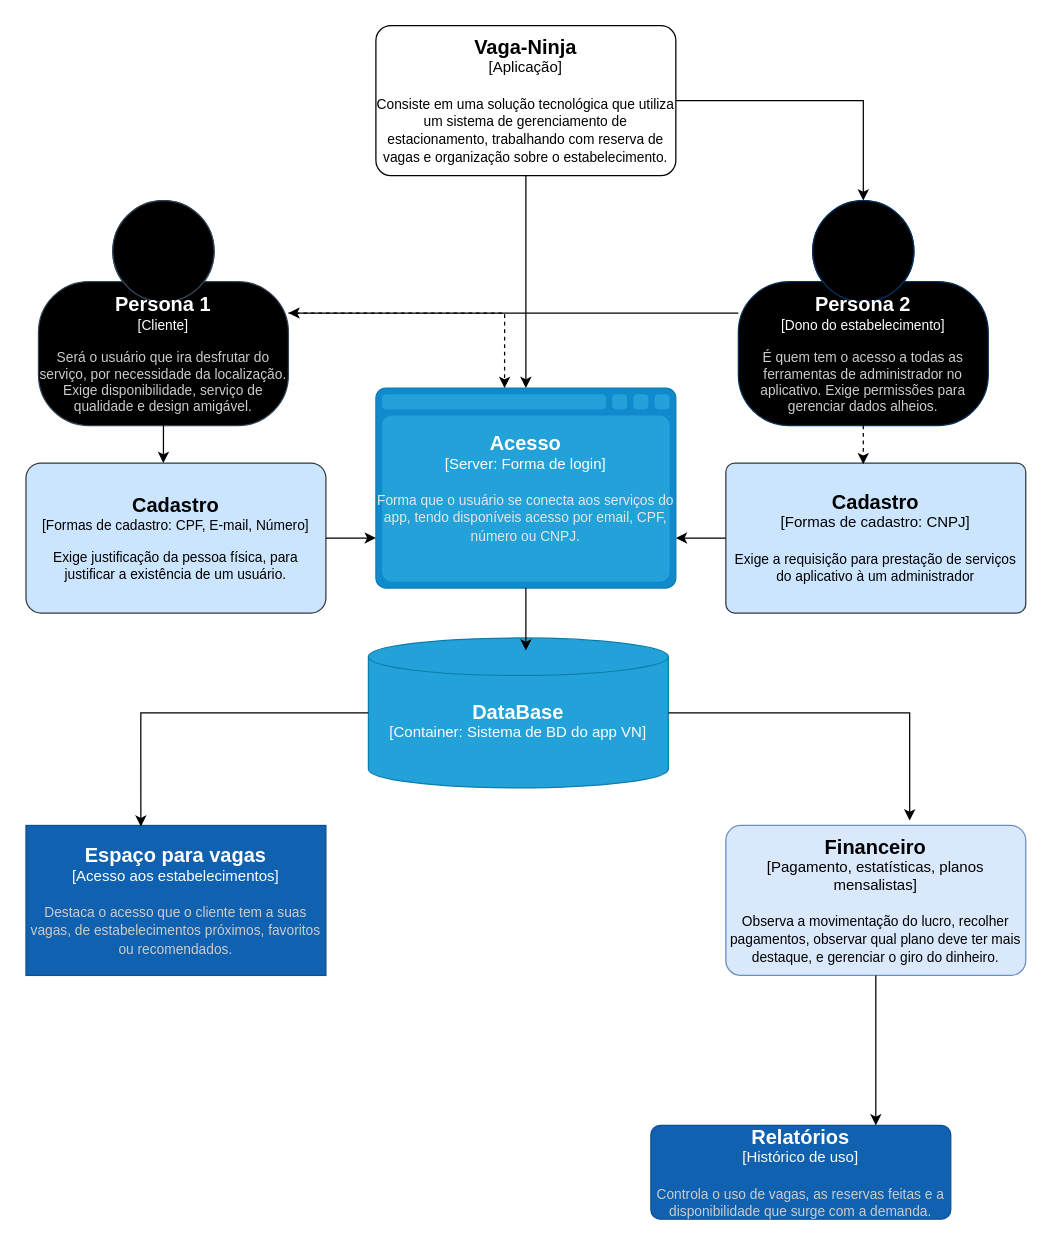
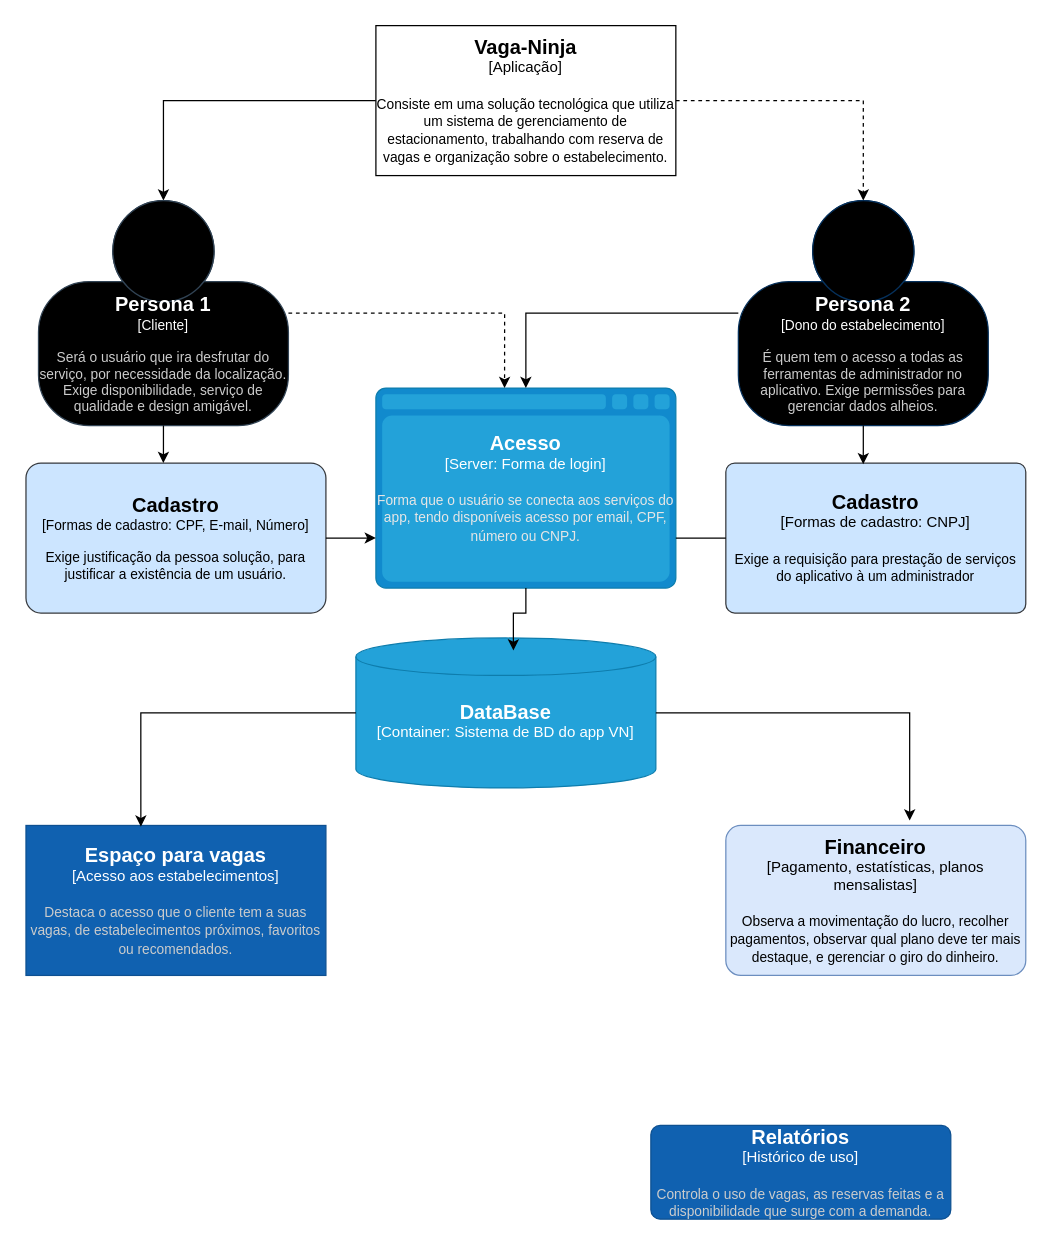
- <mxCell id="5" value="&lt;font style=&quot;font-size: 16px&quot;&gt;&lt;b&gt;Vaga-Ninja&lt;/b&gt;&lt;/font&gt;&lt;div&gt;[Aplicação]&lt;/div&gt;&lt;br&gt;&lt;div&gt;&lt;font style=&quot;font-size: 11px&quot;&gt;&lt;font&gt;Consiste em uma solução tecnológica que utiliza um sistema de gerenciamento de estacionamento, trabalhando com reserva de vagas e organização sobre o estabelecimento.&lt;/font&gt;&lt;/font&gt;&lt;/div&gt;" style="rounded=1;whiteSpace=wrap;html=1;labelBackgroundColor=none;align=center;arcSize=10;metaEdit=1;resizable=0;points=[[0.25,0,0],[0.5,0,0],[0.75,0,0],[1,0.25,0],[1,0.5,0],[1,0.75,0],[0.75,1,0],[0.5,1,0],[0.25,1,0],[0,0.75,0],[0,0.5,0],[0,0.25,0]];fontColor=#000000;" parent="1" vertex="1"><mxGeometry x="300" y="20" width="240" height="120" as="geometry" /></mxCell>
+ <mxCell id="5" value="&lt;font style=&quot;font-size: 16px&quot;&gt;&lt;b&gt;Vaga-Ninja&lt;/b&gt;&lt;/font&gt;&lt;div&gt;[Aplicação]&lt;/div&gt;&lt;br&gt;&lt;div&gt;&lt;font style=&quot;font-size: 11px&quot;&gt;&lt;font&gt;Consiste em uma solução tecnológica que utiliza um sistema de gerenciamento de estacionamento, trabalhando com reserva de vagas e organização sobre o estabelecimento.&lt;/font&gt;&lt;/font&gt;&lt;/div&gt;" style="whiteSpace=wrap;html=1;labelBackgroundColor=none;align=center;arcSize=10;metaEdit=1;resizable=0;points=[[0.25,0,0],[0.5,0,0],[0.75,0,0],[1,0.25,0],[1,0.5,0],[1,0.75,0],[0.75,1,0],[0.5,1,0],[0.25,1,0],[0,0.75,0],[0,0.5,0],[0,0.25,0]];fontColor=#000000;rounded=0;" parent="1" vertex="1"><mxGeometry x="300" y="20" width="240" height="120" as="geometry" /></mxCell>
- <mxCell id="3" style="edgeStyle=orthogonalEdgeStyle;rounded=0;orthogonalLoop=1;jettySize=auto;html=1;" parent="1" source="5" target="2" edge="1"><mxGeometry relative="1" as="geometry" /></mxCell>
+ <mxCell id="3" style="edgeStyle=orthogonalEdgeStyle;rounded=0;orthogonalLoop=1;jettySize=auto;html=1;dashed=1;" parent="1" source="5" target="2" edge="1"><mxGeometry relative="1" as="geometry" /></mxCell>
- <mxCell id="4" style="edgeStyle=orthogonalEdgeStyle;rounded=0;orthogonalLoop=1;jettySize=auto;html=1;" parent="1" source="5" target="7" edge="1"><mxGeometry relative="1" as="geometry" /></mxCell>
+ <mxCell id="4" style="edgeStyle=orthogonalEdgeStyle;rounded=0;orthogonalLoop=1;jettySize=auto;html=1;" parent="1" source="5" target="6" edge="1"><mxGeometry relative="1" as="geometry" /></mxCell>
- <mxCell id="9" style="edgeStyle=orthogonalEdgeStyle;rounded=0;orthogonalLoop=1;jettySize=auto;html=1;" parent="1" source="2" target="6" edge="1"><mxGeometry relative="1" as="geometry" /></mxCell>
+ <mxCell id="9" style="edgeStyle=orthogonalEdgeStyle;rounded=0;orthogonalLoop=1;jettySize=auto;html=1;entryX=0.5;entryY=0;entryDx=0;entryDy=0;entryPerimeter=0;" parent="1" source="2" target="7" edge="1"><mxGeometry relative="1" as="geometry" /></mxCell>
- <mxCell id="14" style="edgeStyle=orthogonalEdgeStyle;rounded=0;orthogonalLoop=1;jettySize=auto;html=1;entryX=0.458;entryY=0.008;entryDx=0;entryDy=0;entryPerimeter=0;dashed=1;" parent="1" source="2" target="12" edge="1"><mxGeometry relative="1" as="geometry" /></mxCell>
+ <mxCell id="14" style="edgeStyle=orthogonalEdgeStyle;rounded=0;orthogonalLoop=1;jettySize=auto;html=1;entryX=0.458;entryY=0.008;entryDx=0;entryDy=0;entryPerimeter=0;" parent="1" source="2" target="12" edge="1"><mxGeometry relative="1" as="geometry" /></mxCell>
- <mxCell id="11" value="&lt;font style=&quot;font-size: 16px&quot;&gt;&lt;b&gt;Cadastro&lt;/b&gt;&lt;/font&gt;&lt;div&gt;[Formas de cadastro: CPF, E-mail, Número]&lt;/div&gt;&lt;br&gt;&lt;div&gt;&lt;font style=&quot;font-size: 11px&quot;&gt;&lt;font&gt;Exige justificação da pessoa física, para justificar a existência de um usuário.&lt;/font&gt;&lt;/font&gt;&lt;/div&gt;" style="rounded=1;whiteSpace=wrap;html=1;fontSize=11;labelBackgroundColor=none;fillColor=#cce5ff;align=center;arcSize=10;strokeColor=#36393d;metaEdit=1;resizable=0;points=[[0.25,0,0],[0.5,0,0],[0.75,0,0],[1,0.25,0],[1,0.5,0],[1,0.75,0],[0.75,1,0],[0.5,1,0],[0.25,1,0],[0,0.75,0],[0,0.5,0],[0,0.25,0]];labelBorderColor=none;fontColor=default;" parent="1" vertex="1"><mxGeometry x="20" y="370" width="240" height="120" as="geometry" /></mxCell>
+ <mxCell id="11" value="&lt;font style=&quot;font-size: 16px&quot;&gt;&lt;b&gt;Cadastro&lt;/b&gt;&lt;/font&gt;&lt;div&gt;[Formas de cadastro: CPF, E-mail, Número]&lt;/div&gt;&lt;br&gt;&lt;div&gt;&lt;font style=&quot;font-size: 11px&quot;&gt;&lt;font&gt;Exige justificação da pessoa solução, para justificar a existência de um usuário.&lt;/font&gt;&lt;/font&gt;&lt;/div&gt;" style="rounded=1;whiteSpace=wrap;html=1;fontSize=11;labelBackgroundColor=none;fillColor=#cce5ff;align=center;arcSize=10;strokeColor=#36393d;metaEdit=1;resizable=0;points=[[0.25,0,0],[0.5,0,0],[0.75,0,0],[1,0.25,0],[1,0.5,0],[1,0.75,0],[0.75,1,0],[0.5,1,0],[0.25,1,0],[0,0.75,0],[0,0.5,0],[0,0.25,0]];labelBorderColor=none;fontColor=default;" parent="1" vertex="1"><mxGeometry x="20" y="370" width="240" height="120" as="geometry" /></mxCell>
- <mxCell id="16" style="edgeStyle=orthogonalEdgeStyle;rounded=0;orthogonalLoop=1;jettySize=auto;html=1;entryX=1;entryY=0.75;entryDx=0;entryDy=0;entryPerimeter=0;" parent="1" source="12" target="7" edge="1"><mxGeometry relative="1" as="geometry" /></mxCell>
+ <mxCell id="16" style="edgeStyle=orthogonalEdgeStyle;rounded=0;orthogonalLoop=1;jettySize=auto;html=1;entryX=1;entryY=0.75;entryDx=0;entryDy=0;entryPerimeter=0;endArrow=none;" parent="1" source="12" target="7" edge="1"><mxGeometry relative="1" as="geometry" /></mxCell>
- <mxCell id="10" value="&lt;font style=&quot;font-size: 16px&quot;&gt;&lt;b&gt;DataBase&lt;/b&gt;&lt;/font&gt;&lt;div&gt;[Container:&amp;nbsp;Sistema de BD do app VN]&lt;/div&gt;&lt;br&gt;&lt;div&gt;&lt;font style=&quot;font-size: 11px&quot;&gt;&lt;font color=&quot;#E6E6E6&quot;&gt;&lt;/font&gt;&lt;/div&gt;" style="shape=cylinder3;size=15;whiteSpace=wrap;html=1;boundedLbl=1;rounded=0;labelBackgroundColor=none;fillColor=#23A2D9;fontSize=12;fontColor=#ffffff;align=center;strokeColor=#0E7DAD;metaEdit=1;points=[[0.5,0,0],[1,0.25,0],[1,0.5,0],[1,0.75,0],[0.5,1,0],[0,0.75,0],[0,0.5,0],[0,0.25,0]];resizable=0;" parent="1" vertex="1"><mxGeometry x="294" y="510" width="240" height="120" as="geometry" /></mxCell>
+ <mxCell id="10" value="&lt;font style=&quot;font-size: 16px&quot;&gt;&lt;b&gt;DataBase&lt;/b&gt;&lt;/font&gt;&lt;div&gt;[Container:&amp;nbsp;Sistema de BD do app VN]&lt;/div&gt;&lt;br&gt;&lt;div&gt;&lt;font style=&quot;font-size: 11px&quot;&gt;&lt;font color=&quot;#E6E6E6&quot;&gt;&lt;/font&gt;&lt;/div&gt;" style="shape=cylinder3;size=15;whiteSpace=wrap;html=1;boundedLbl=1;rounded=0;labelBackgroundColor=none;fillColor=#23A2D9;fontSize=12;fontColor=#ffffff;align=center;strokeColor=#0E7DAD;metaEdit=1;points=[[0.5,0,0],[1,0.25,0],[1,0.5,0],[1,0.75,0],[0.5,1,0],[0,0.75,0],[0,0.5,0],[0,0.25,0]];resizable=0;" parent="1" vertex="1"><mxGeometry x="284" y="510" width="240" height="120" as="geometry" /></mxCell>
- <mxCell id="23" style="edgeStyle=orthogonalEdgeStyle;rounded=0;orthogonalLoop=1;jettySize=auto;html=1;entryX=0.75;entryY=0;entryDx=0;entryDy=0;entryPerimeter=0;" edge="1" parent="1" source="18" target="20"><mxGeometry relative="1" as="geometry" /></mxCell>
